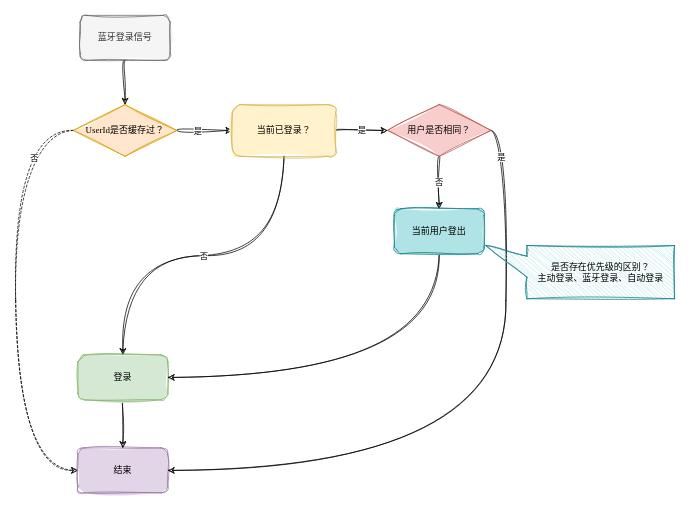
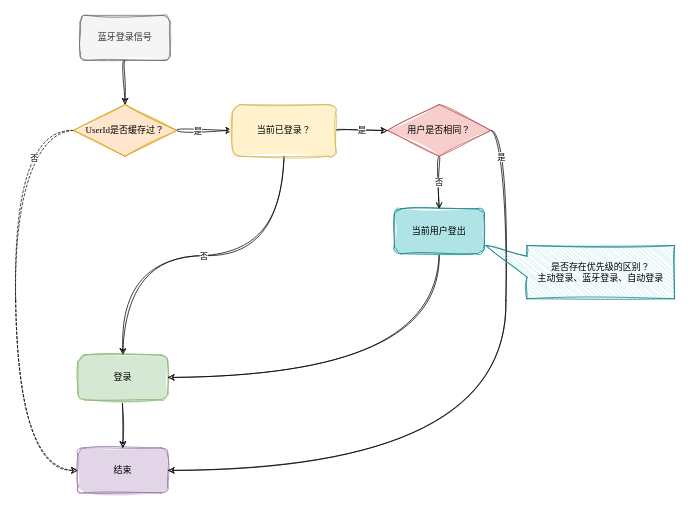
- <mxCell id="15" value="否" style="edgeStyle=orthogonalEdgeStyle;orthogonalLoop=1;jettySize=auto;html=1;exitX=0.5;exitY=1;exitDx=0;exitDy=0;curved=1;sketch=1;curveFitting=1;jiggle=2;" edge="1" parent="1" source="18" target="20"><mxGeometry relative="1" as="geometry" /></mxCell>
+ <mxCell id="15" value="否" style="edgeStyle=orthogonalEdgeStyle;orthogonalLoop=1;jettySize=auto;html=1;exitX=0.5;exitY=1;exitDx=0;exitDy=0;curved=1;sketch=1;curveFitting=1;jiggle=2;endArrow=open;" edge="1" parent="1" source="18" target="20"><mxGeometry relative="1" as="geometry" /></mxCell>
